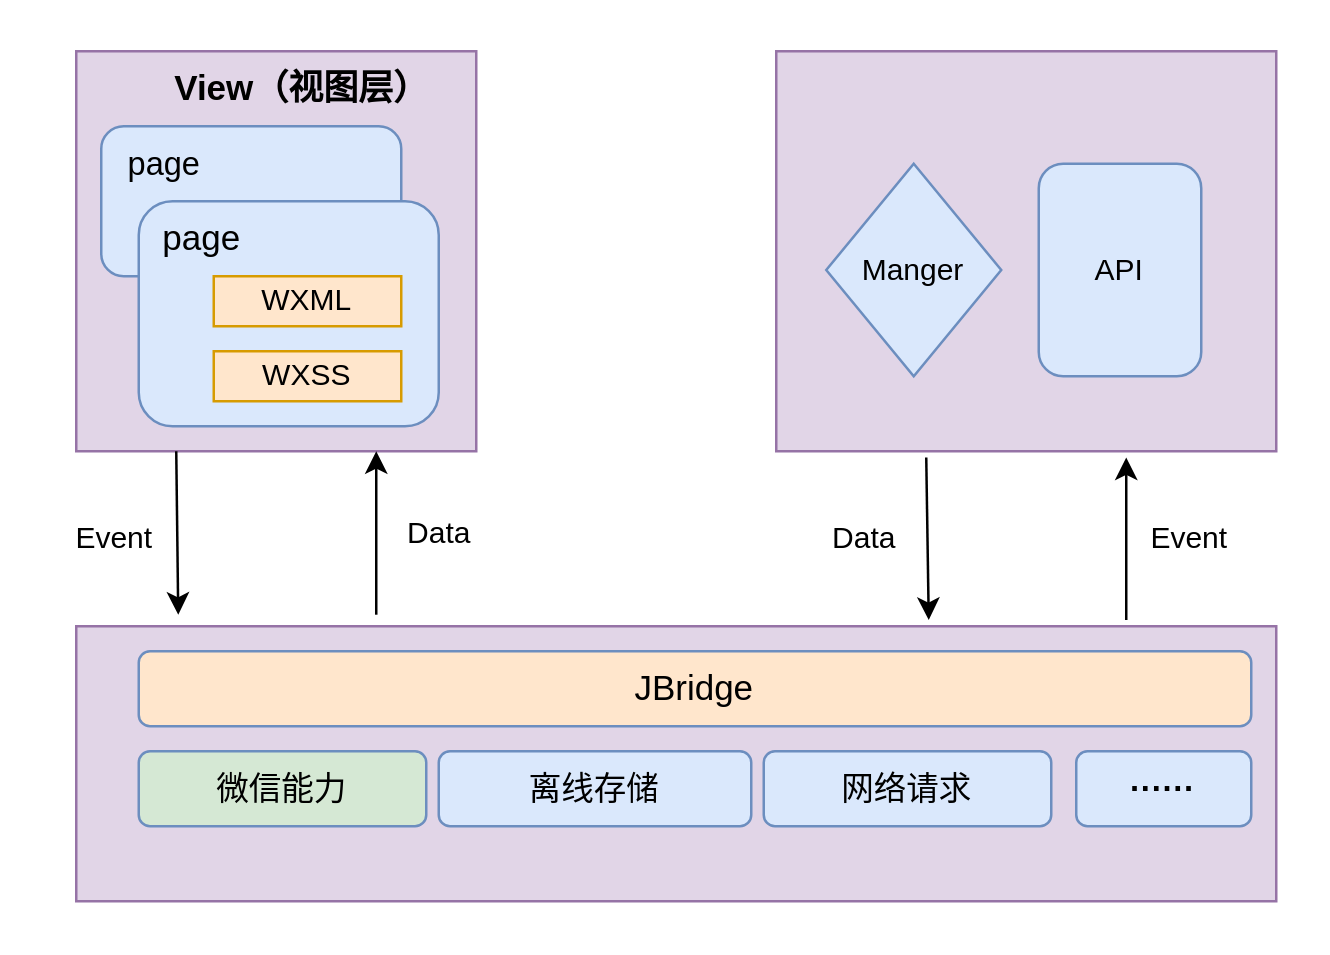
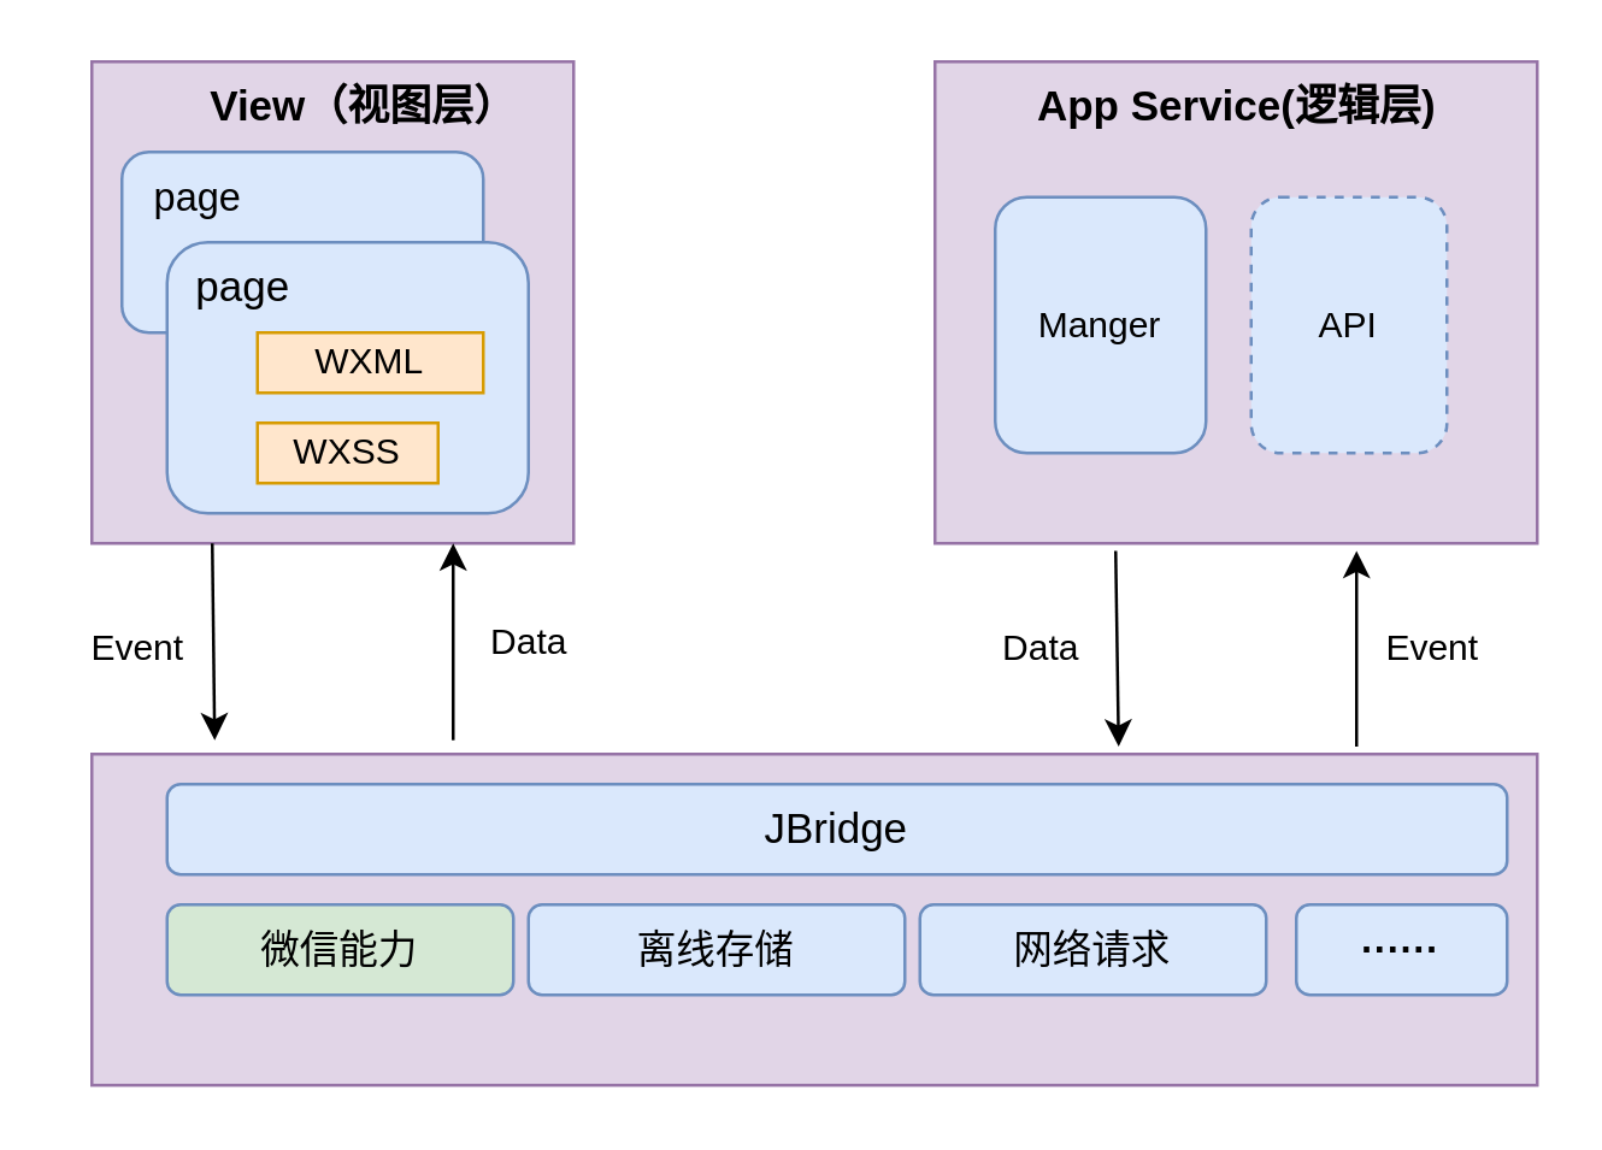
+ <mxCell id="11" value="&lt;span style=&quot;font-size: 14px;&quot;&gt;&lt;b&gt;App Service(逻辑层)&lt;/b&gt;&lt;/span&gt;" style="text;html=1;align=center;verticalAlign=middle;resizable=0;points=[];autosize=1;strokeColor=none;fillColor=none;" vertex="1" parent="1"><mxGeometry x="330" y="20" width="160" height="30" as="geometry" /></mxCell>
- <mxCell id="12" value="Manger" style="rhombus;whiteSpace=wrap;html=1;fillColor=#dae8fc;strokeColor=#6c8ebf;" vertex="1" parent="1"><mxGeometry x="330" y="65" width="70" height="85" as="geometry" /></mxCell>
+ <mxCell id="12" value="Manger" style="rounded=1;whiteSpace=wrap;html=1;fillColor=#dae8fc;strokeColor=#6c8ebf;" vertex="1" parent="1"><mxGeometry x="330" y="65" width="70" height="85" as="geometry" /></mxCell>
- <mxCell id="13" value="API" style="rounded=1;whiteSpace=wrap;html=1;fillColor=#dae8fc;strokeColor=#6c8ebf;" vertex="1" parent="1"><mxGeometry x="415" y="65" width="65" height="85" as="geometry" /></mxCell>
+ <mxCell id="13" value="API" style="rounded=1;whiteSpace=wrap;html=1;fillColor=#dae8fc;strokeColor=#6c8ebf;dashed=1;" vertex="1" parent="1"><mxGeometry x="415" y="65" width="65" height="85" as="geometry" /></mxCell>
- <mxCell id="9" value="WXSS" style="whiteSpace=wrap;html=1;fillColor=#ffe6cc;strokeColor=#d79b00;" vertex="1" parent="1"><mxGeometry x="85" y="140" width="75" height="20" as="geometry" /></mxCell>
+ <mxCell id="9" value="WXSS" style="whiteSpace=wrap;html=1;fillColor=#ffe6cc;strokeColor=#d79b00;" vertex="1" parent="1"><mxGeometry x="85" y="140" width="60" height="20" as="geometry" /></mxCell>
- <mxCell id="23" value="&lt;font style=&quot;font-size: 14px;&quot;&gt;JBridge&lt;/font&gt;" style="rounded=1;whiteSpace=wrap;html=1;fillColor=#ffe6cc;strokeColor=#6c8ebf;" vertex="1" parent="1"><mxGeometry x="55" y="260" width="445" height="30" as="geometry" /></mxCell>
+ <mxCell id="23" value="&lt;font style=&quot;font-size: 14px;&quot;&gt;JBridge&lt;/font&gt;" style="rounded=1;whiteSpace=wrap;html=1;fillColor=#dae8fc;strokeColor=#6c8ebf;" vertex="1" parent="1"><mxGeometry x="55" y="260" width="445" height="30" as="geometry" /></mxCell>
